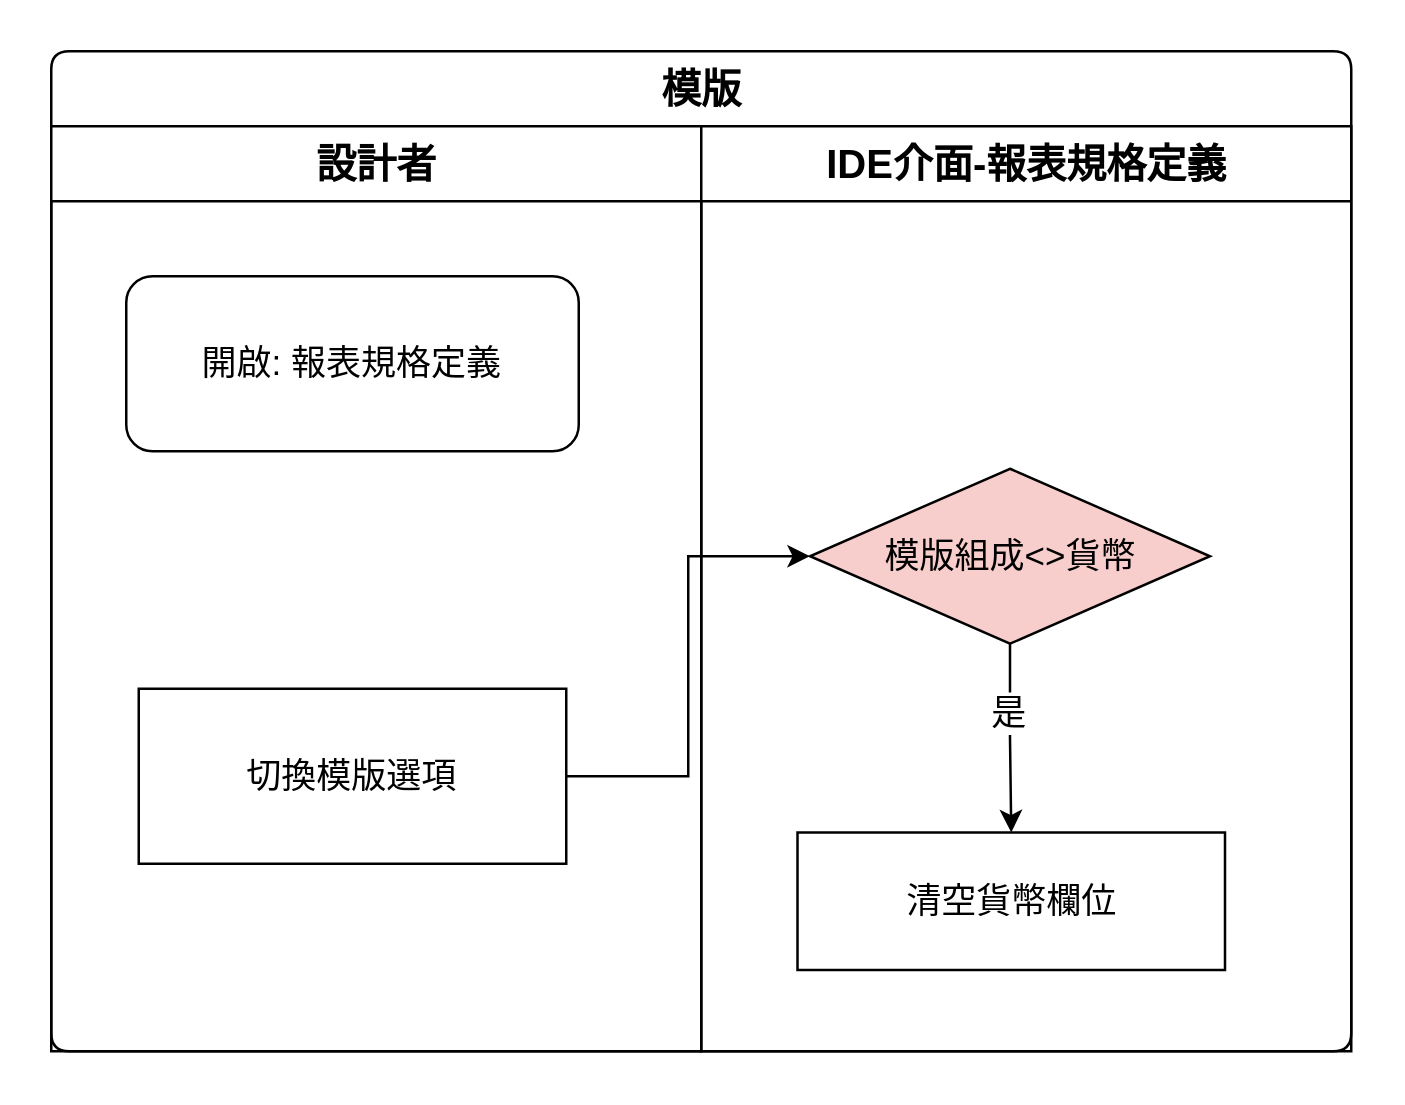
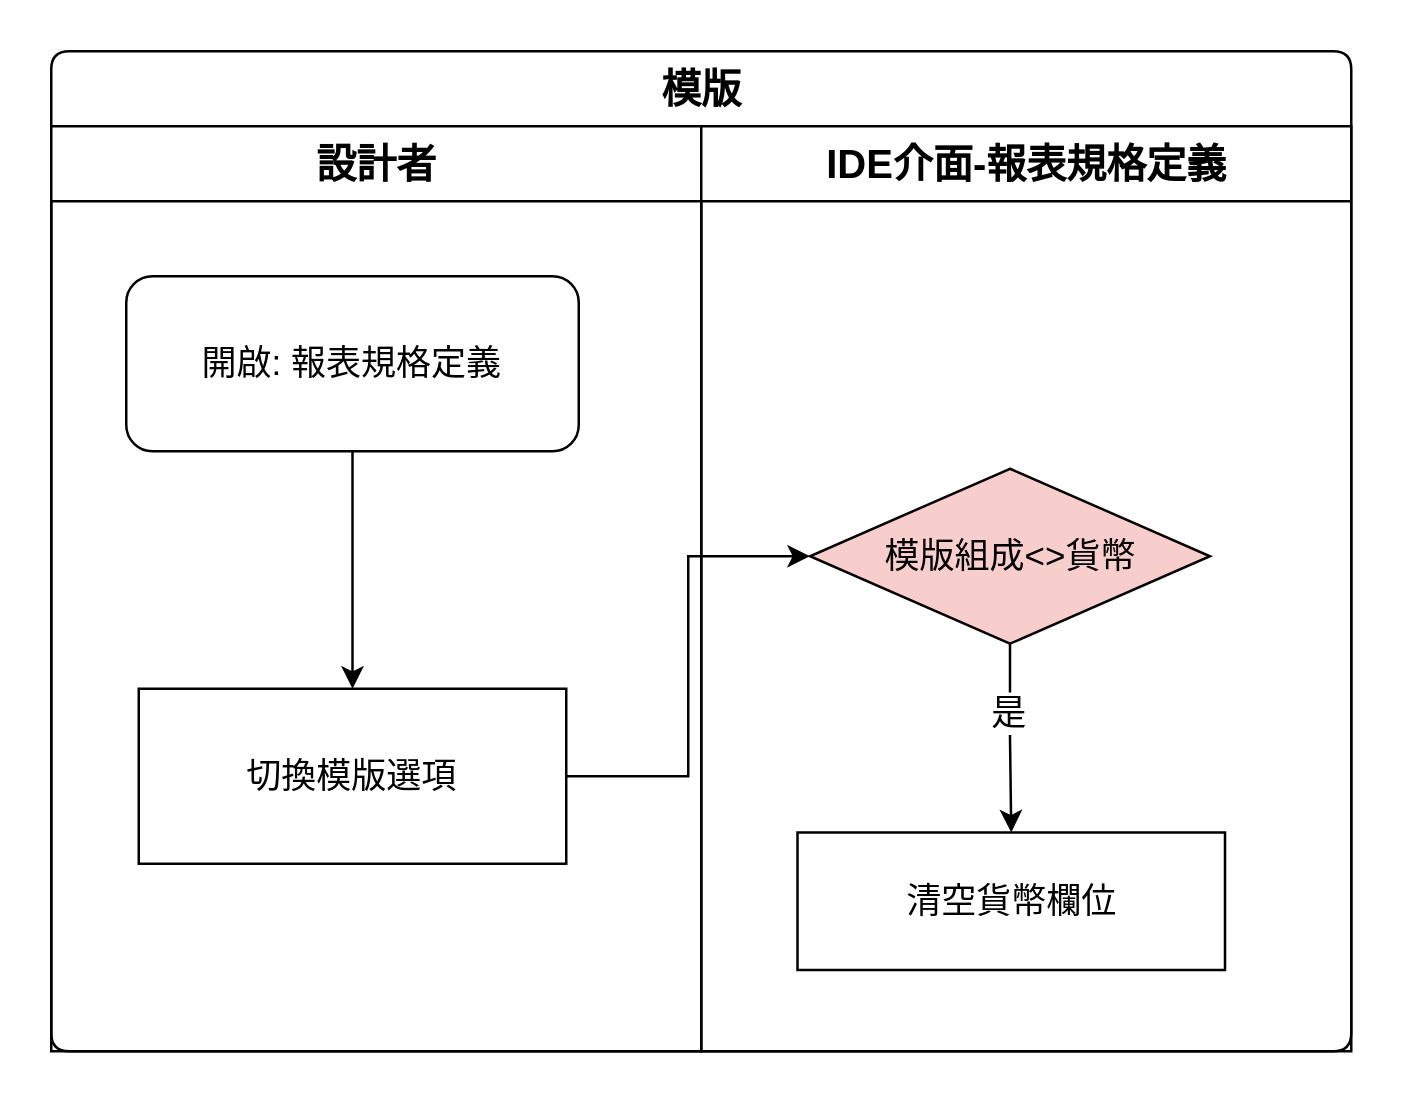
+ <mxCell id="4" style="edgeStyle=orthogonalEdgeStyle;rounded=0;orthogonalLoop=1;jettySize=auto;html=1;fontSize=14;" edge="1" parent="3" source="5" target="6"><mxGeometry relative="1" as="geometry" /></mxCell>
